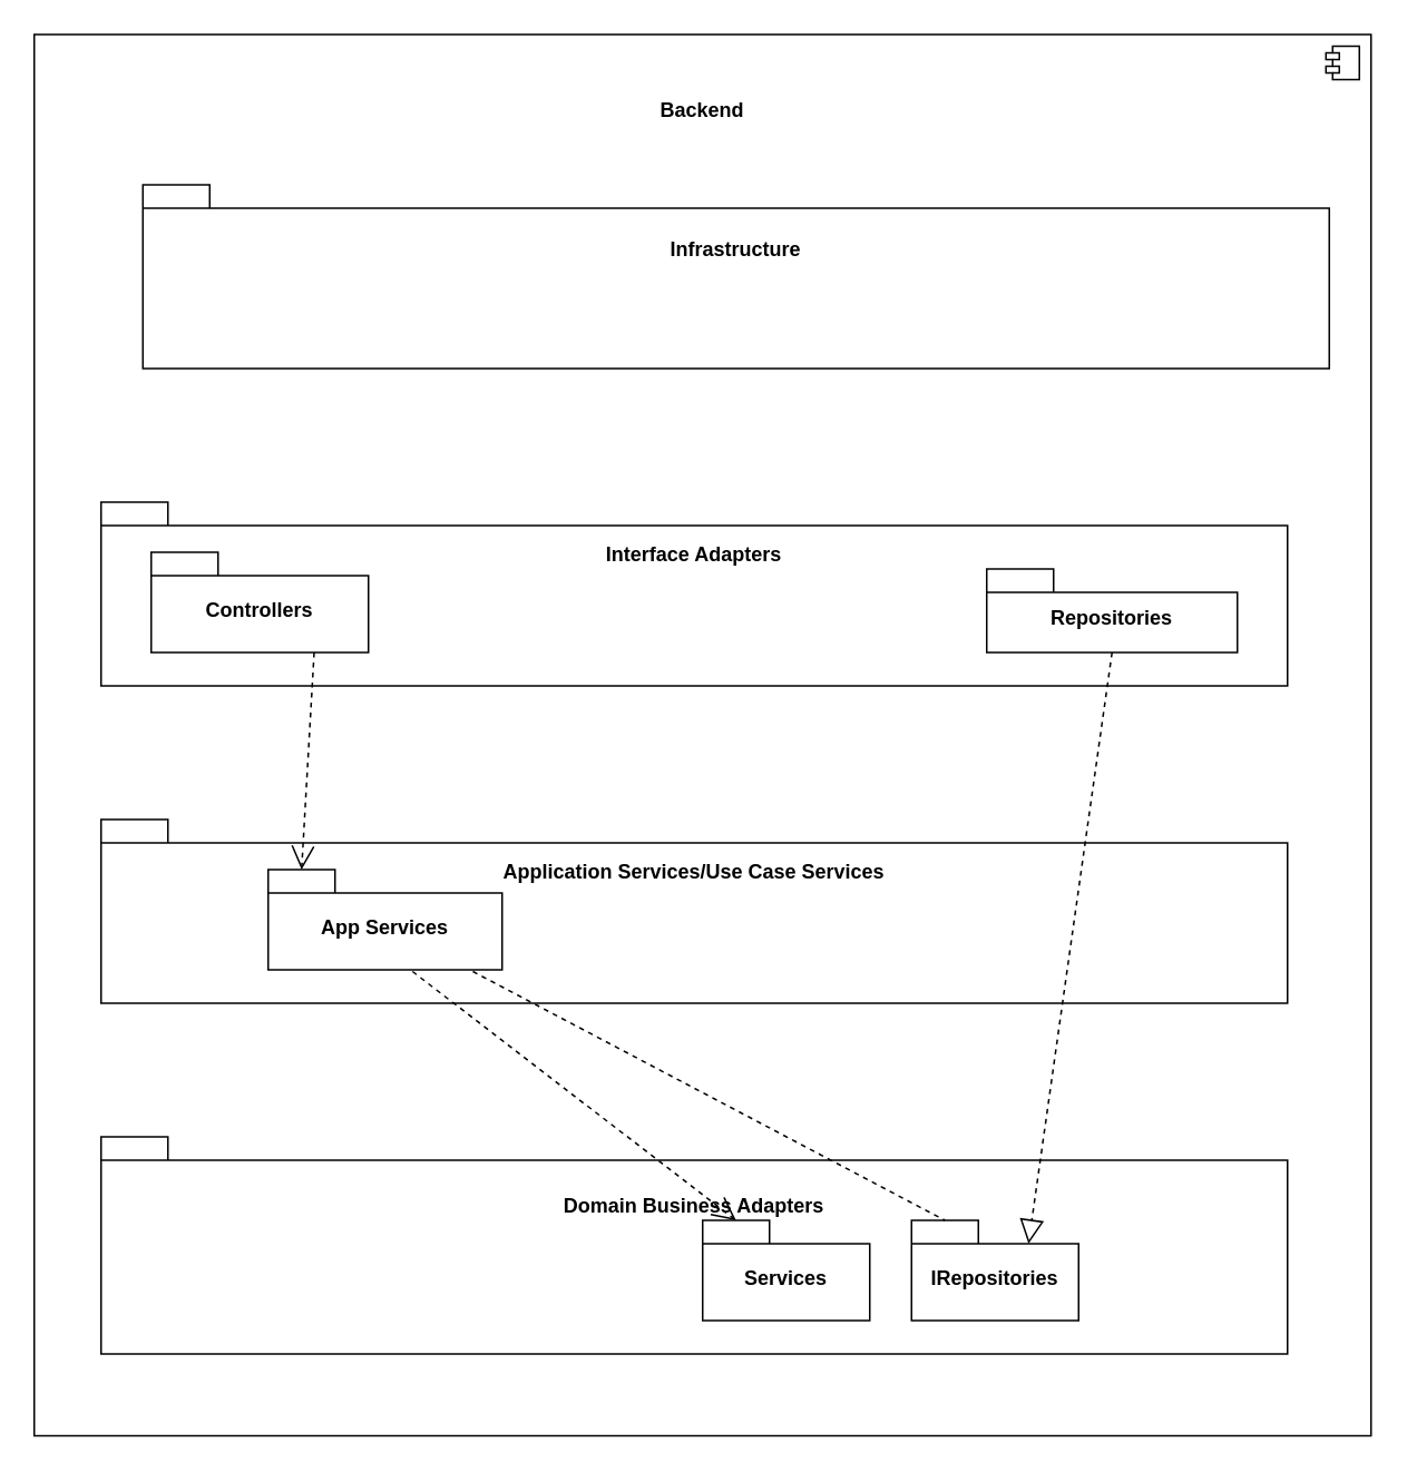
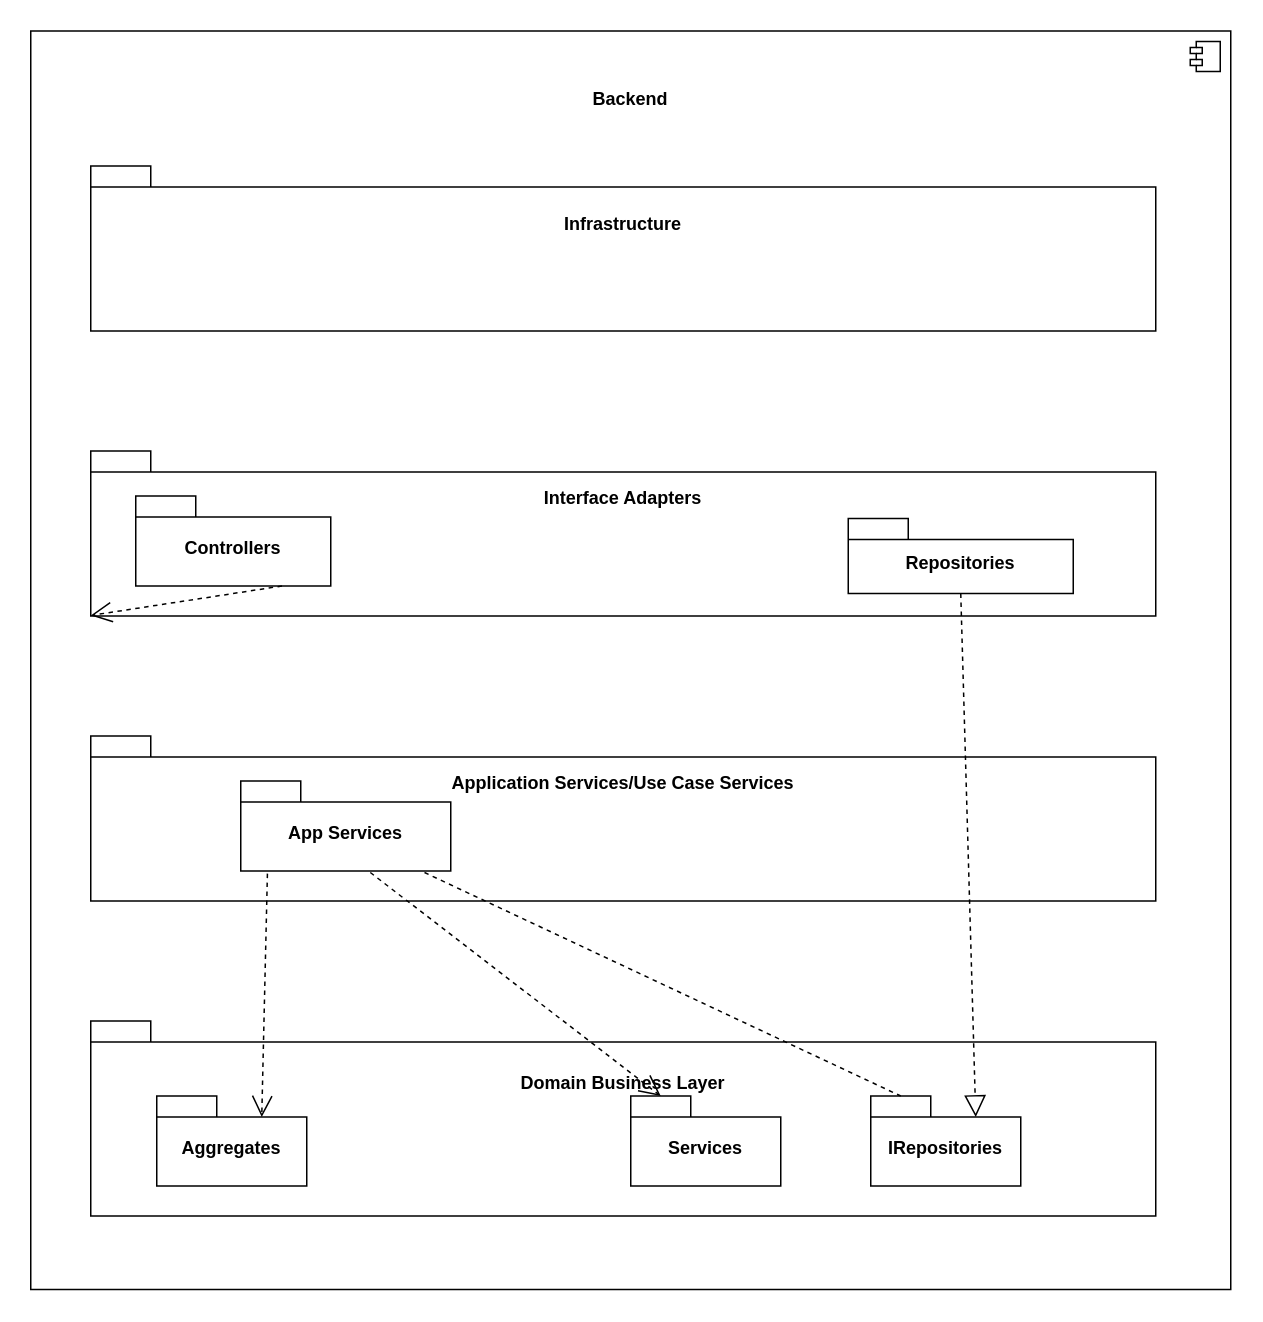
- <mxCell id="4" value="&lt;div&gt;Infrastructure&lt;/div&gt;&lt;div&gt;&lt;br&gt;&lt;/div&gt;&lt;div&gt;&lt;br&gt;&lt;/div&gt;&lt;div&gt;&lt;br&gt;&lt;/div&gt;" style="shape=folder;fontStyle=1;spacingTop=10;tabWidth=40;tabHeight=14;tabPosition=left;html=1;whiteSpace=wrap;" parent="1" vertex="1"><mxGeometry x="85" y="110" width="710" height="110" as="geometry" /></mxCell>
+ <mxCell id="4" value="&lt;div&gt;Infrastructure&lt;/div&gt;&lt;div&gt;&lt;br&gt;&lt;/div&gt;&lt;div&gt;&lt;br&gt;&lt;/div&gt;&lt;div&gt;&lt;br&gt;&lt;/div&gt;" style="shape=folder;fontStyle=1;spacingTop=10;tabWidth=40;tabHeight=14;tabPosition=left;html=1;whiteSpace=wrap;" parent="1" vertex="1"><mxGeometry x="60" y="110" width="710" height="110" as="geometry" /></mxCell>
- <mxCell id="27" value="Repositories" style="shape=folder;fontStyle=1;spacingTop=10;tabWidth=40;tabHeight=14;tabPosition=left;html=1;whiteSpace=wrap;" vertex="1" parent="1"><mxGeometry x="590" y="340" width="150" height="50" as="geometry" /></mxCell>
+ <mxCell id="27" value="Repositories" style="shape=folder;fontStyle=1;spacingTop=10;tabWidth=40;tabHeight=14;tabPosition=left;html=1;whiteSpace=wrap;" vertex="1" parent="1"><mxGeometry x="565" y="345" width="150" height="50" as="geometry" /></mxCell>
- <mxCell id="18" value="" style="endArrow=open;endSize=12;dashed=1;html=1;rounded=0;exitX=0.75;exitY=1;exitDx=0;exitDy=0;exitPerimeter=0;entryX=0;entryY=0;entryDx=20;entryDy=0;entryPerimeter=0;" edge="1" parent="1" source="17" target="20"><mxGeometry width="160" relative="1" as="geometry"><mxPoint x="173" y="390" as="sourcePoint" /><mxPoint x="170" y="534" as="targetPoint" /></mxGeometry></mxCell>
+ <mxCell id="18" value="" style="endArrow=open;endSize=12;dashed=1;html=1;rounded=0;exitX=0.75;exitY=1;exitDx=0;exitDy=0;exitPerimeter=0;" edge="1" parent="1" source="17" target="5"><mxGeometry width="160" relative="1" as="geometry"><mxPoint x="173" y="390" as="sourcePoint" /><mxPoint x="170" y="534" as="targetPoint" /></mxGeometry></mxCell>
+ <mxCell id="24" value="" style="endArrow=open;endSize=12;dashed=1;html=1;rounded=0;exitX=0.127;exitY=1.029;exitDx=0;exitDy=0;exitPerimeter=0;entryX=0;entryY=0;entryDx=70;entryDy=14;entryPerimeter=0;" edge="1" parent="1" source="20" target="21"><mxGeometry width="160" relative="1" as="geometry"><mxPoint x="178" y="600" as="sourcePoint" /><mxPoint x="170" y="730" as="targetPoint" /></mxGeometry></mxCell>
- <mxCell id="7" value="Domain Business Adapters&lt;div&gt;&lt;br&gt;&lt;/div&gt;&lt;div&gt;&lt;br&gt;&lt;/div&gt;&lt;div&gt;&lt;br&gt;&lt;/div&gt;&lt;div&gt;&lt;br&gt;&lt;/div&gt;" style="shape=folder;fontStyle=1;spacingTop=10;tabWidth=40;tabHeight=14;tabPosition=left;html=1;whiteSpace=wrap;" parent="1" vertex="1"><mxGeometry x="60" y="680" width="710" height="130" as="geometry" /></mxCell>
+ <mxCell id="7" value="Domain Business Layer&lt;div&gt;&lt;br&gt;&lt;/div&gt;&lt;div&gt;&lt;br&gt;&lt;/div&gt;&lt;div&gt;&lt;br&gt;&lt;/div&gt;&lt;div&gt;&lt;br&gt;&lt;/div&gt;" style="shape=folder;fontStyle=1;spacingTop=10;tabWidth=40;tabHeight=14;tabPosition=left;html=1;whiteSpace=wrap;" parent="1" vertex="1"><mxGeometry x="60" y="680" width="710" height="130" as="geometry" /></mxCell>
+ <mxCell id="21" value="Aggregates" style="shape=folder;fontStyle=1;spacingTop=10;tabWidth=40;tabHeight=14;tabPosition=left;html=1;whiteSpace=wrap;" vertex="1" parent="1"><mxGeometry x="104" y="730" width="100" height="60" as="geometry" /></mxCell>
- <mxCell id="23" value="IRepositories" style="shape=folder;fontStyle=1;spacingTop=10;tabWidth=40;tabHeight=14;tabPosition=left;html=1;whiteSpace=wrap;" vertex="1" parent="1"><mxGeometry x="545" y="730" width="100" height="60" as="geometry" /></mxCell>
+ <mxCell id="23" value="IRepositories" style="shape=folder;fontStyle=1;spacingTop=10;tabWidth=40;tabHeight=14;tabPosition=left;html=1;whiteSpace=wrap;" vertex="1" parent="1"><mxGeometry x="580" y="730" width="100" height="60" as="geometry" /></mxCell>
